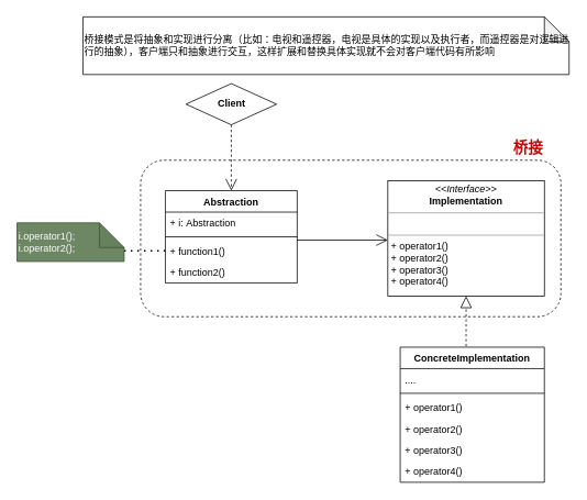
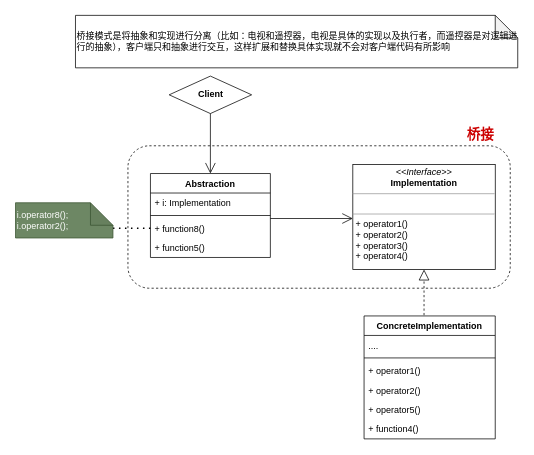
- <mxCell id="18" value="" style="endArrow=open;endFill=1;endSize=12;html=1;rounded=0;exitX=0.5;exitY=1;exitDx=0;exitDy=0;entryX=0.5;entryY=0;entryDx=0;entryDy=0;dashed=1;" edge="1" parent="1" source="2" target="3"><mxGeometry width="160" relative="1" as="geometry"><mxPoint x="240" y="191" as="sourcePoint" /><mxPoint x="400" y="191" as="targetPoint" /></mxGeometry></mxCell>
+ <mxCell id="18" value="" style="endArrow=open;endFill=1;endSize=12;html=1;rounded=0;exitX=0.5;exitY=1;exitDx=0;exitDy=0;entryX=0.5;entryY=0;entryDx=0;entryDy=0;" edge="1" parent="1" source="2" target="3"><mxGeometry width="160" relative="1" as="geometry"><mxPoint x="240" y="191" as="sourcePoint" /><mxPoint x="400" y="191" as="targetPoint" /></mxGeometry></mxCell>
- <mxCell id="4" value="+ i: Abstraction" style="text;strokeColor=none;fillColor=none;align=left;verticalAlign=top;spacingLeft=4;spacingRight=4;overflow=hidden;rotatable=0;points=[[0,0.5],[1,0.5]];portConstraint=eastwest;" vertex="1" parent="3"><mxGeometry y="26" width="160" height="26" as="geometry" /></mxCell>
+ <mxCell id="4" value="+ i: Implementation" style="text;strokeColor=none;fillColor=none;align=left;verticalAlign=top;spacingLeft=4;spacingRight=4;overflow=hidden;rotatable=0;points=[[0,0.5],[1,0.5]];portConstraint=eastwest;" vertex="1" parent="3"><mxGeometry y="26" width="160" height="26" as="geometry" /></mxCell>
- <mxCell id="20" value="i.operator1();&lt;br&gt;i.operator2();" style="shape=note;whiteSpace=wrap;html=1;backgroundOutline=1;darkOpacity=0.05;align=left;fillColor=#6d8764;fontColor=#ffffff;strokeColor=#3A5431;" vertex="1" parent="1"><mxGeometry x="20" y="270" width="130" height="47" as="geometry" /></mxCell>
+ <mxCell id="20" value="i.operator8();&lt;br&gt;i.operator2();" style="shape=note;whiteSpace=wrap;html=1;backgroundOutline=1;darkOpacity=0.05;align=left;fillColor=#6d8764;fontColor=#ffffff;strokeColor=#3A5431;" vertex="1" parent="1"><mxGeometry x="20" y="270" width="130" height="47" as="geometry" /></mxCell>
- <mxCell id="6" value="+ function1()" style="text;strokeColor=none;fillColor=none;align=left;verticalAlign=top;spacingLeft=4;spacingRight=4;overflow=hidden;rotatable=0;points=[[0,0.5],[1,0.5]];portConstraint=eastwest;" vertex="1" parent="3"><mxGeometry y="60" width="160" height="26" as="geometry" /></mxCell>
+ <mxCell id="6" value="+ function8()" style="text;strokeColor=none;fillColor=none;align=left;verticalAlign=top;spacingLeft=4;spacingRight=4;overflow=hidden;rotatable=0;points=[[0,0.5],[1,0.5]];portConstraint=eastwest;" vertex="1" parent="3"><mxGeometry y="60" width="160" height="26" as="geometry" /></mxCell>
- <mxCell id="7" value="+ function2()" style="text;strokeColor=none;fillColor=none;align=left;verticalAlign=top;spacingLeft=4;spacingRight=4;overflow=hidden;rotatable=0;points=[[0,0.5],[1,0.5]];portConstraint=eastwest;" vertex="1" parent="3"><mxGeometry y="86" width="160" height="26" as="geometry" /></mxCell>
+ <mxCell id="7" value="+ function5()" style="text;strokeColor=none;fillColor=none;align=left;verticalAlign=top;spacingLeft=4;spacingRight=4;overflow=hidden;rotatable=0;points=[[0,0.5],[1,0.5]];portConstraint=eastwest;" vertex="1" parent="3"><mxGeometry y="86" width="160" height="26" as="geometry" /></mxCell>
- <mxCell id="14" value="+ operator3()" style="text;strokeColor=none;fillColor=none;align=left;verticalAlign=top;spacingLeft=4;spacingRight=4;overflow=hidden;rotatable=0;points=[[0,0.5],[1,0.5]];portConstraint=eastwest;" vertex="1" parent="9"><mxGeometry y="112" width="175" height="26" as="geometry" /></mxCell>
+ <mxCell id="14" value="+ operator5()" style="text;strokeColor=none;fillColor=none;align=left;verticalAlign=top;spacingLeft=4;spacingRight=4;overflow=hidden;rotatable=0;points=[[0,0.5],[1,0.5]];portConstraint=eastwest;" vertex="1" parent="9"><mxGeometry y="112" width="175" height="26" as="geometry" /></mxCell>
- <mxCell id="15" value="+ operator4()" style="text;strokeColor=none;fillColor=none;align=left;verticalAlign=top;spacingLeft=4;spacingRight=4;overflow=hidden;rotatable=0;points=[[0,0.5],[1,0.5]];portConstraint=eastwest;" vertex="1" parent="9"><mxGeometry y="138" width="175" height="26" as="geometry" /></mxCell>
+ <mxCell id="15" value="+ function4()" style="text;strokeColor=none;fillColor=none;align=left;verticalAlign=top;spacingLeft=4;spacingRight=4;overflow=hidden;rotatable=0;points=[[0,0.5],[1,0.5]];portConstraint=eastwest;" vertex="1" parent="9"><mxGeometry y="138" width="175" height="26" as="geometry" /></mxCell>
